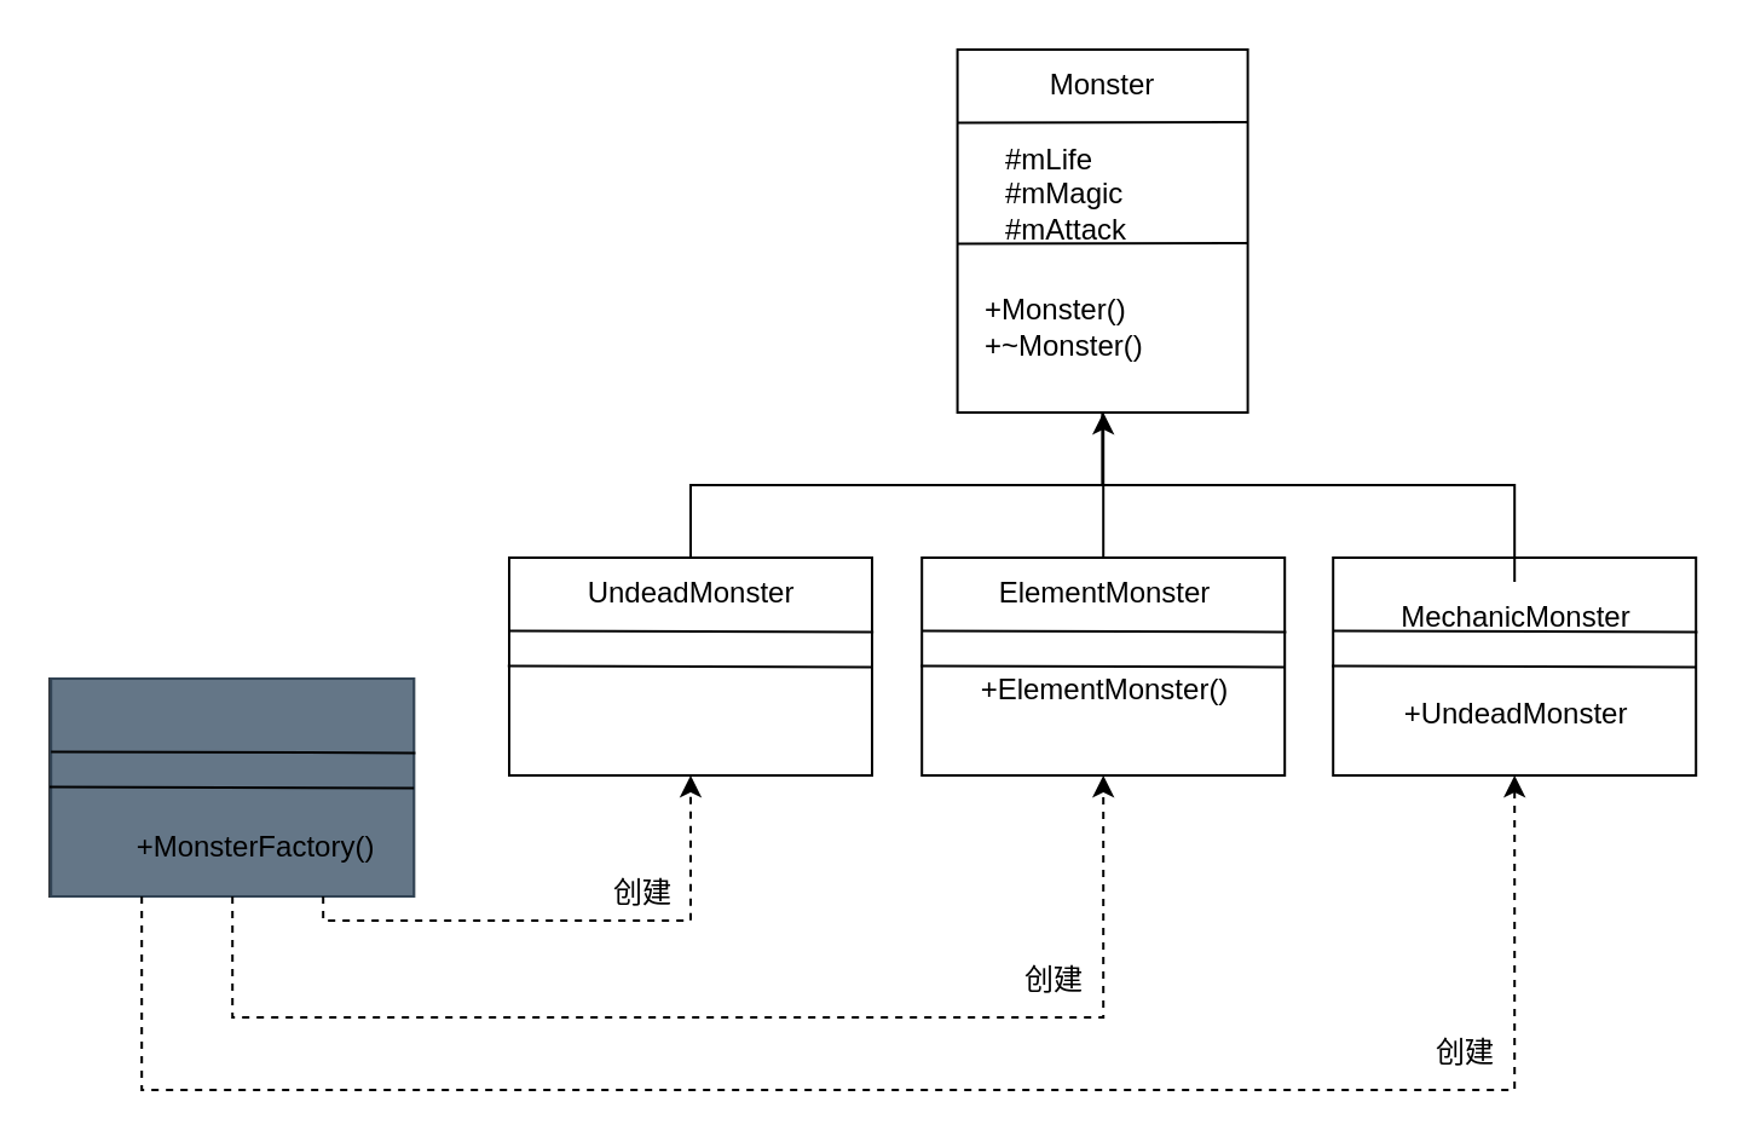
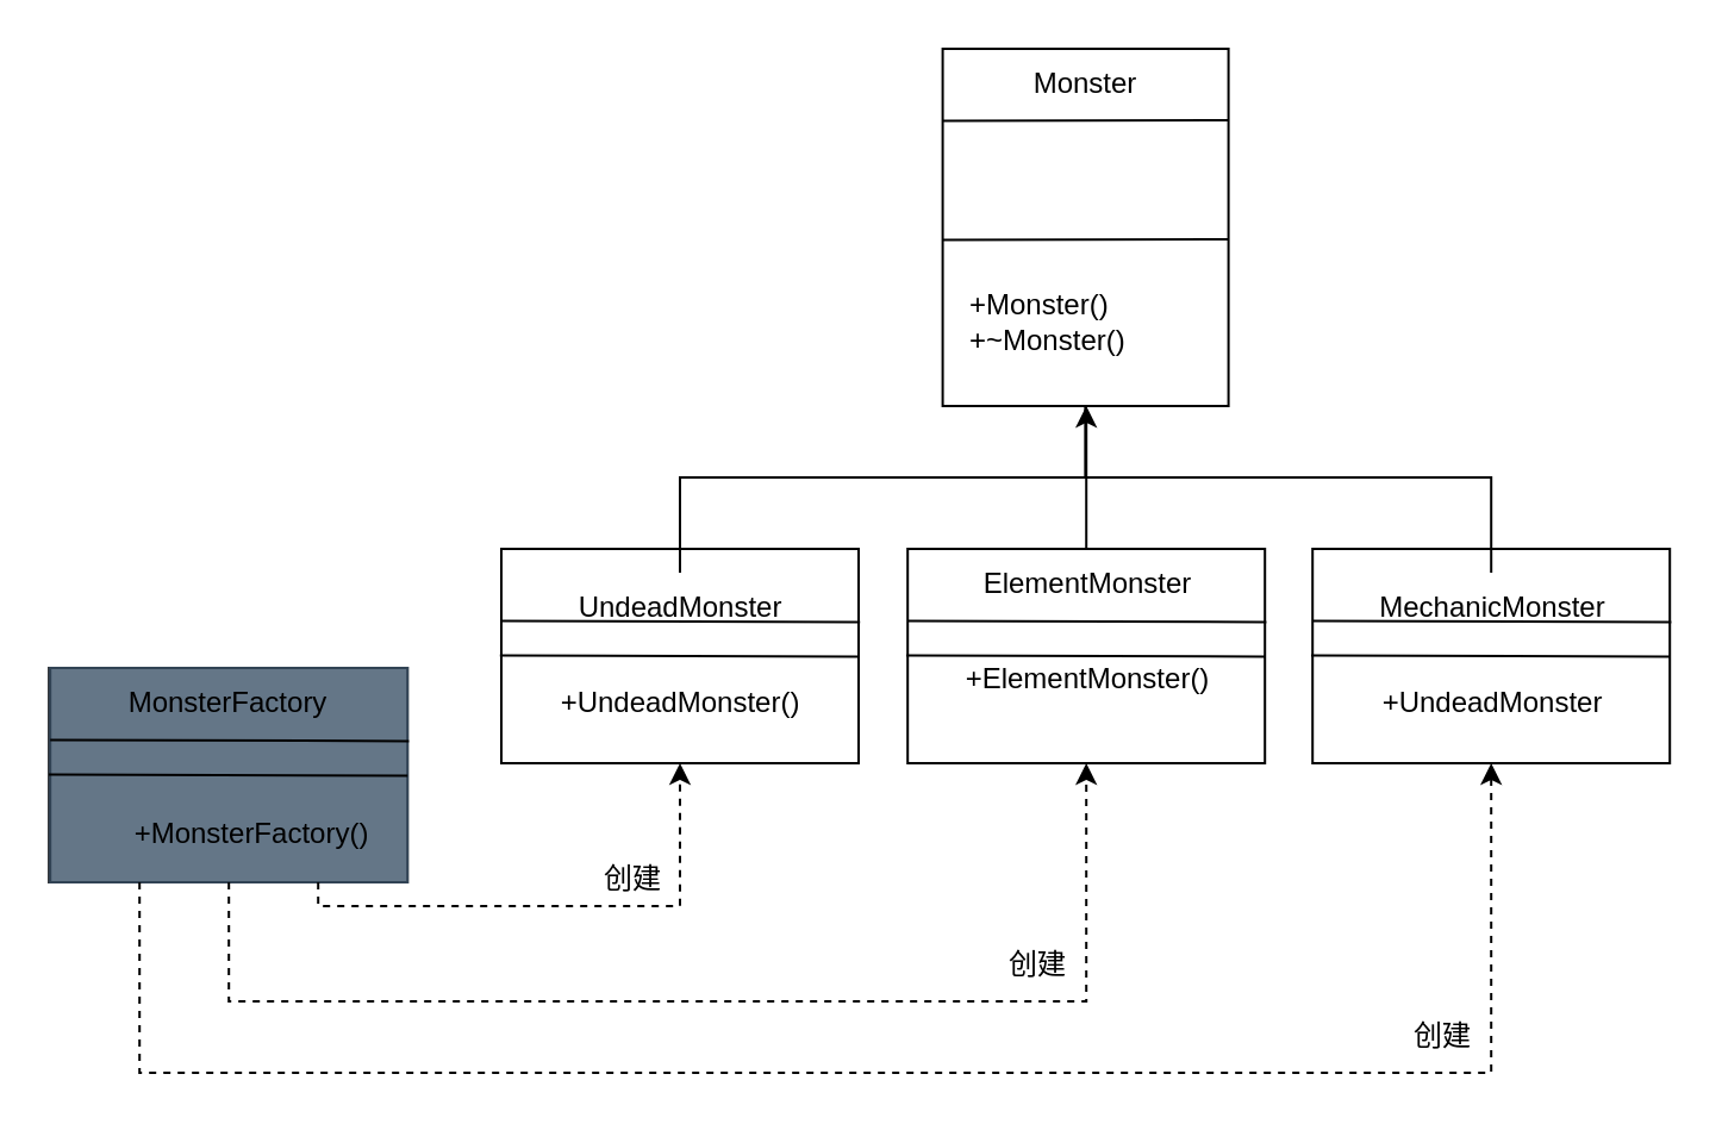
- <mxCell id="8" value="&lt;div style=&quot;text-align: left;&quot;&gt;&lt;span style=&quot;background-color: initial;&quot;&gt;#mLife&lt;/span&gt;&lt;/div&gt;&lt;font style=&quot;&quot;&gt;&lt;div style=&quot;text-align: left;&quot;&gt;&lt;span style=&quot;background-color: initial;&quot;&gt;#mMagic&lt;/span&gt;&lt;/div&gt;&lt;font style=&quot;font-size: 12px;&quot;&gt;&lt;div style=&quot;text-align: left;&quot;&gt;&lt;span style=&quot;background-color: initial;&quot;&gt;#mAttack&lt;/span&gt;&lt;/div&gt;&lt;/font&gt;&lt;/font&gt;" style="text;html=1;align=center;verticalAlign=middle;resizable=0;points=[];autosize=1;strokeColor=none;fillColor=none;" vertex="1" parent="2"><mxGeometry x="10" y="30" width="70" height="60" as="geometry" /></mxCell>
- <mxCell id="13" value="UndeadMonster" style="text;html=1;align=center;verticalAlign=middle;resizable=0;points=[];autosize=1;strokeColor=none;fillColor=none;" vertex="1" parent="9"><mxGeometry x="20.6" width="110" height="30" as="geometry" /></mxCell>
+ <mxCell id="13" value="UndeadMonster" style="text;html=1;align=center;verticalAlign=middle;resizable=0;points=[];autosize=1;strokeColor=none;fillColor=none;" vertex="1" parent="9"><mxGeometry x="20.6" y="10" width="110" height="30" as="geometry" /></mxCell>
+ <mxCell id="35" value="MonsterFactory" style="text;html=1;align=center;verticalAlign=middle;resizable=0;points=[];autosize=1;strokeColor=none;fillColor=none;" vertex="1" parent="30"><mxGeometry x="20.3" width="110" height="30" as="geometry" /></mxCell>
+ <mxCell id="14" value="+UndeadMonster()" style="text;html=1;align=center;verticalAlign=middle;resizable=0;points=[];autosize=1;strokeColor=none;fillColor=none;" vertex="1" parent="9"><mxGeometry x="15.6" y="50" width="120" height="30" as="geometry" /></mxCell>
